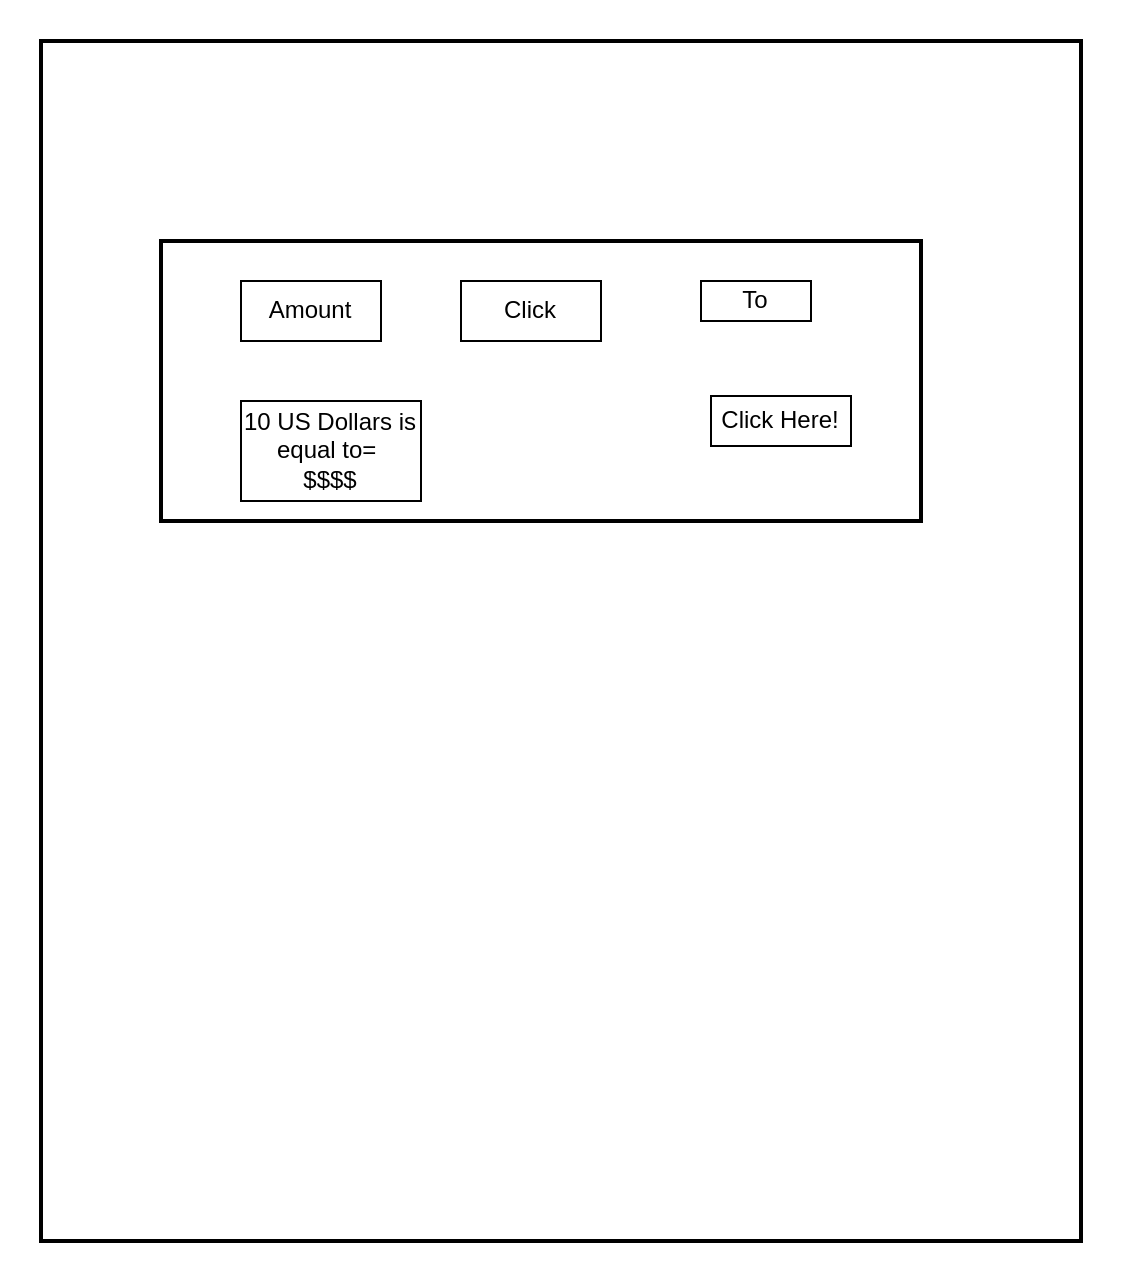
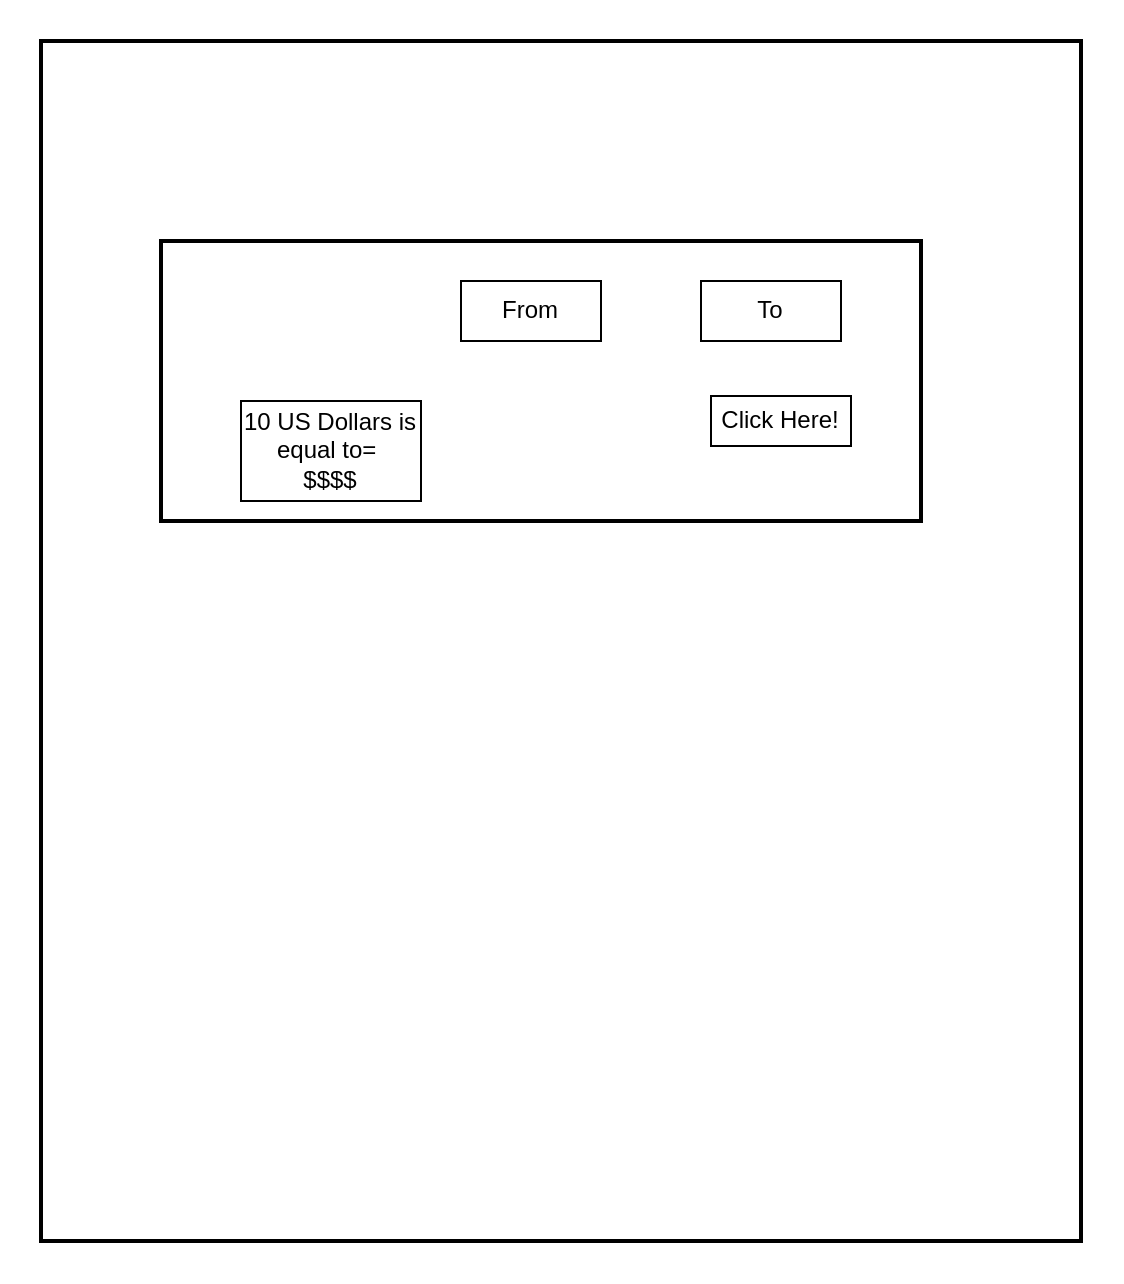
- <mxCell id="6" value="To" style="rounded=0;whiteSpace=wrap;html=1;" vertex="1" parent="1"><mxGeometry x="350" y="140" width="55" height="20" as="geometry" /></mxCell>
+ <mxCell id="6" value="To" style="rounded=0;whiteSpace=wrap;html=1;" vertex="1" parent="1"><mxGeometry x="350" y="140" width="70" height="30" as="geometry" /></mxCell>
- <mxCell id="4" value="Amount" style="rounded=0;whiteSpace=wrap;html=1;" vertex="1" parent="1"><mxGeometry x="120" y="140" width="70" height="30" as="geometry" /></mxCell>
- <mxCell id="5" value="Click" style="rounded=0;whiteSpace=wrap;html=1;" vertex="1" parent="1"><mxGeometry x="230" y="140" width="70" height="30" as="geometry" /></mxCell>
+ <mxCell id="5" value="From" style="rounded=0;whiteSpace=wrap;html=1;" vertex="1" parent="1"><mxGeometry x="230" y="140" width="70" height="30" as="geometry" /></mxCell>
